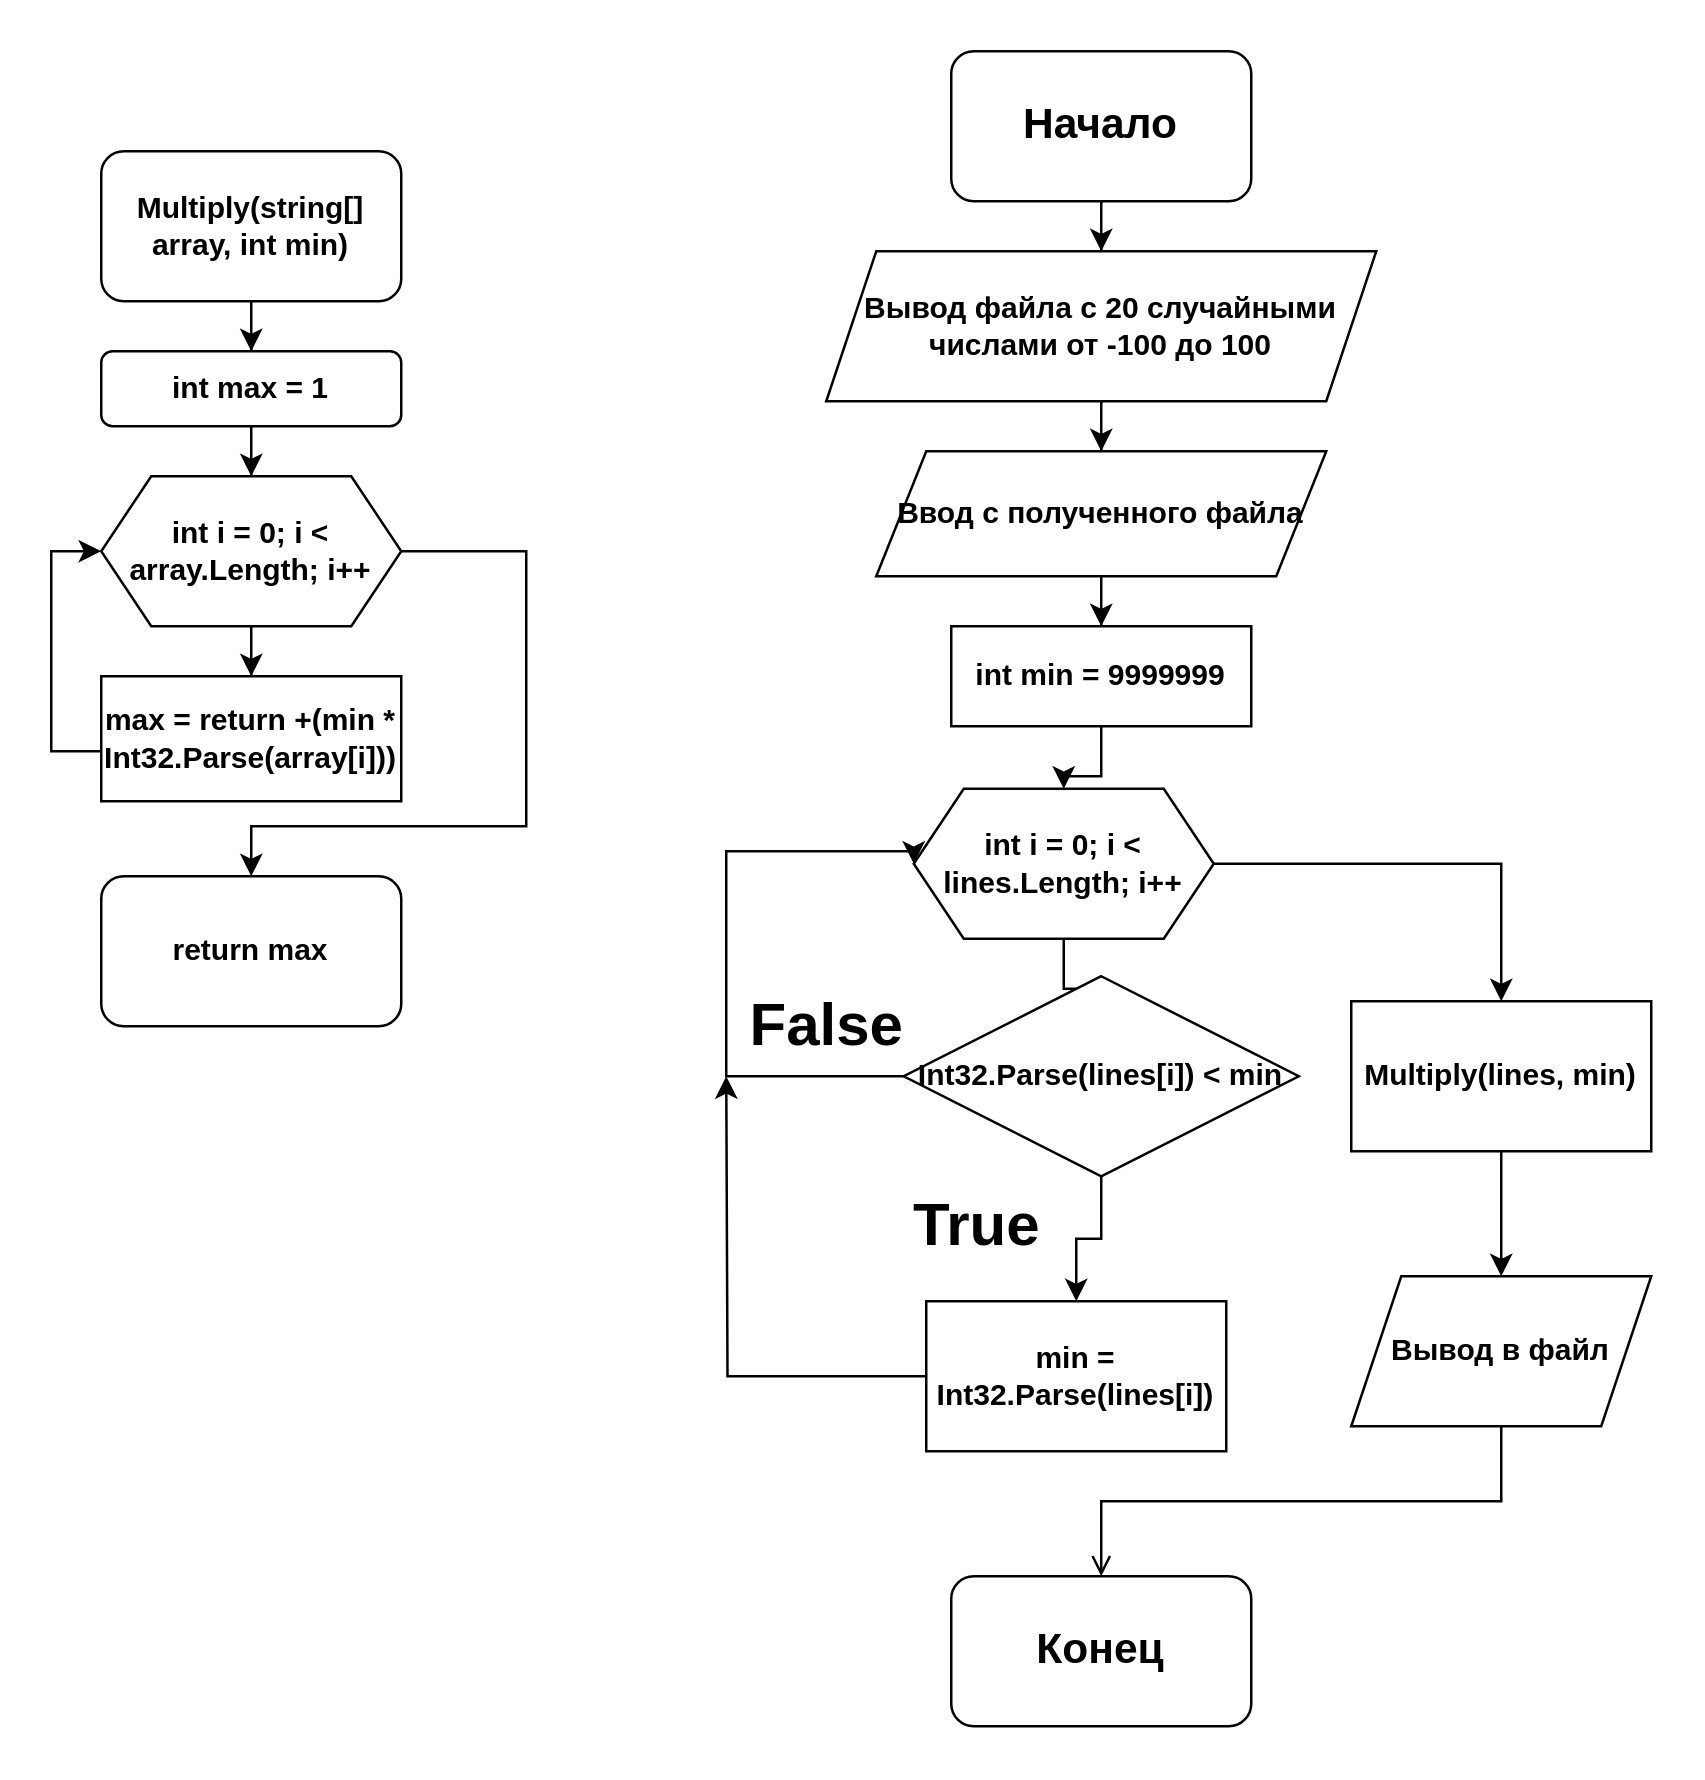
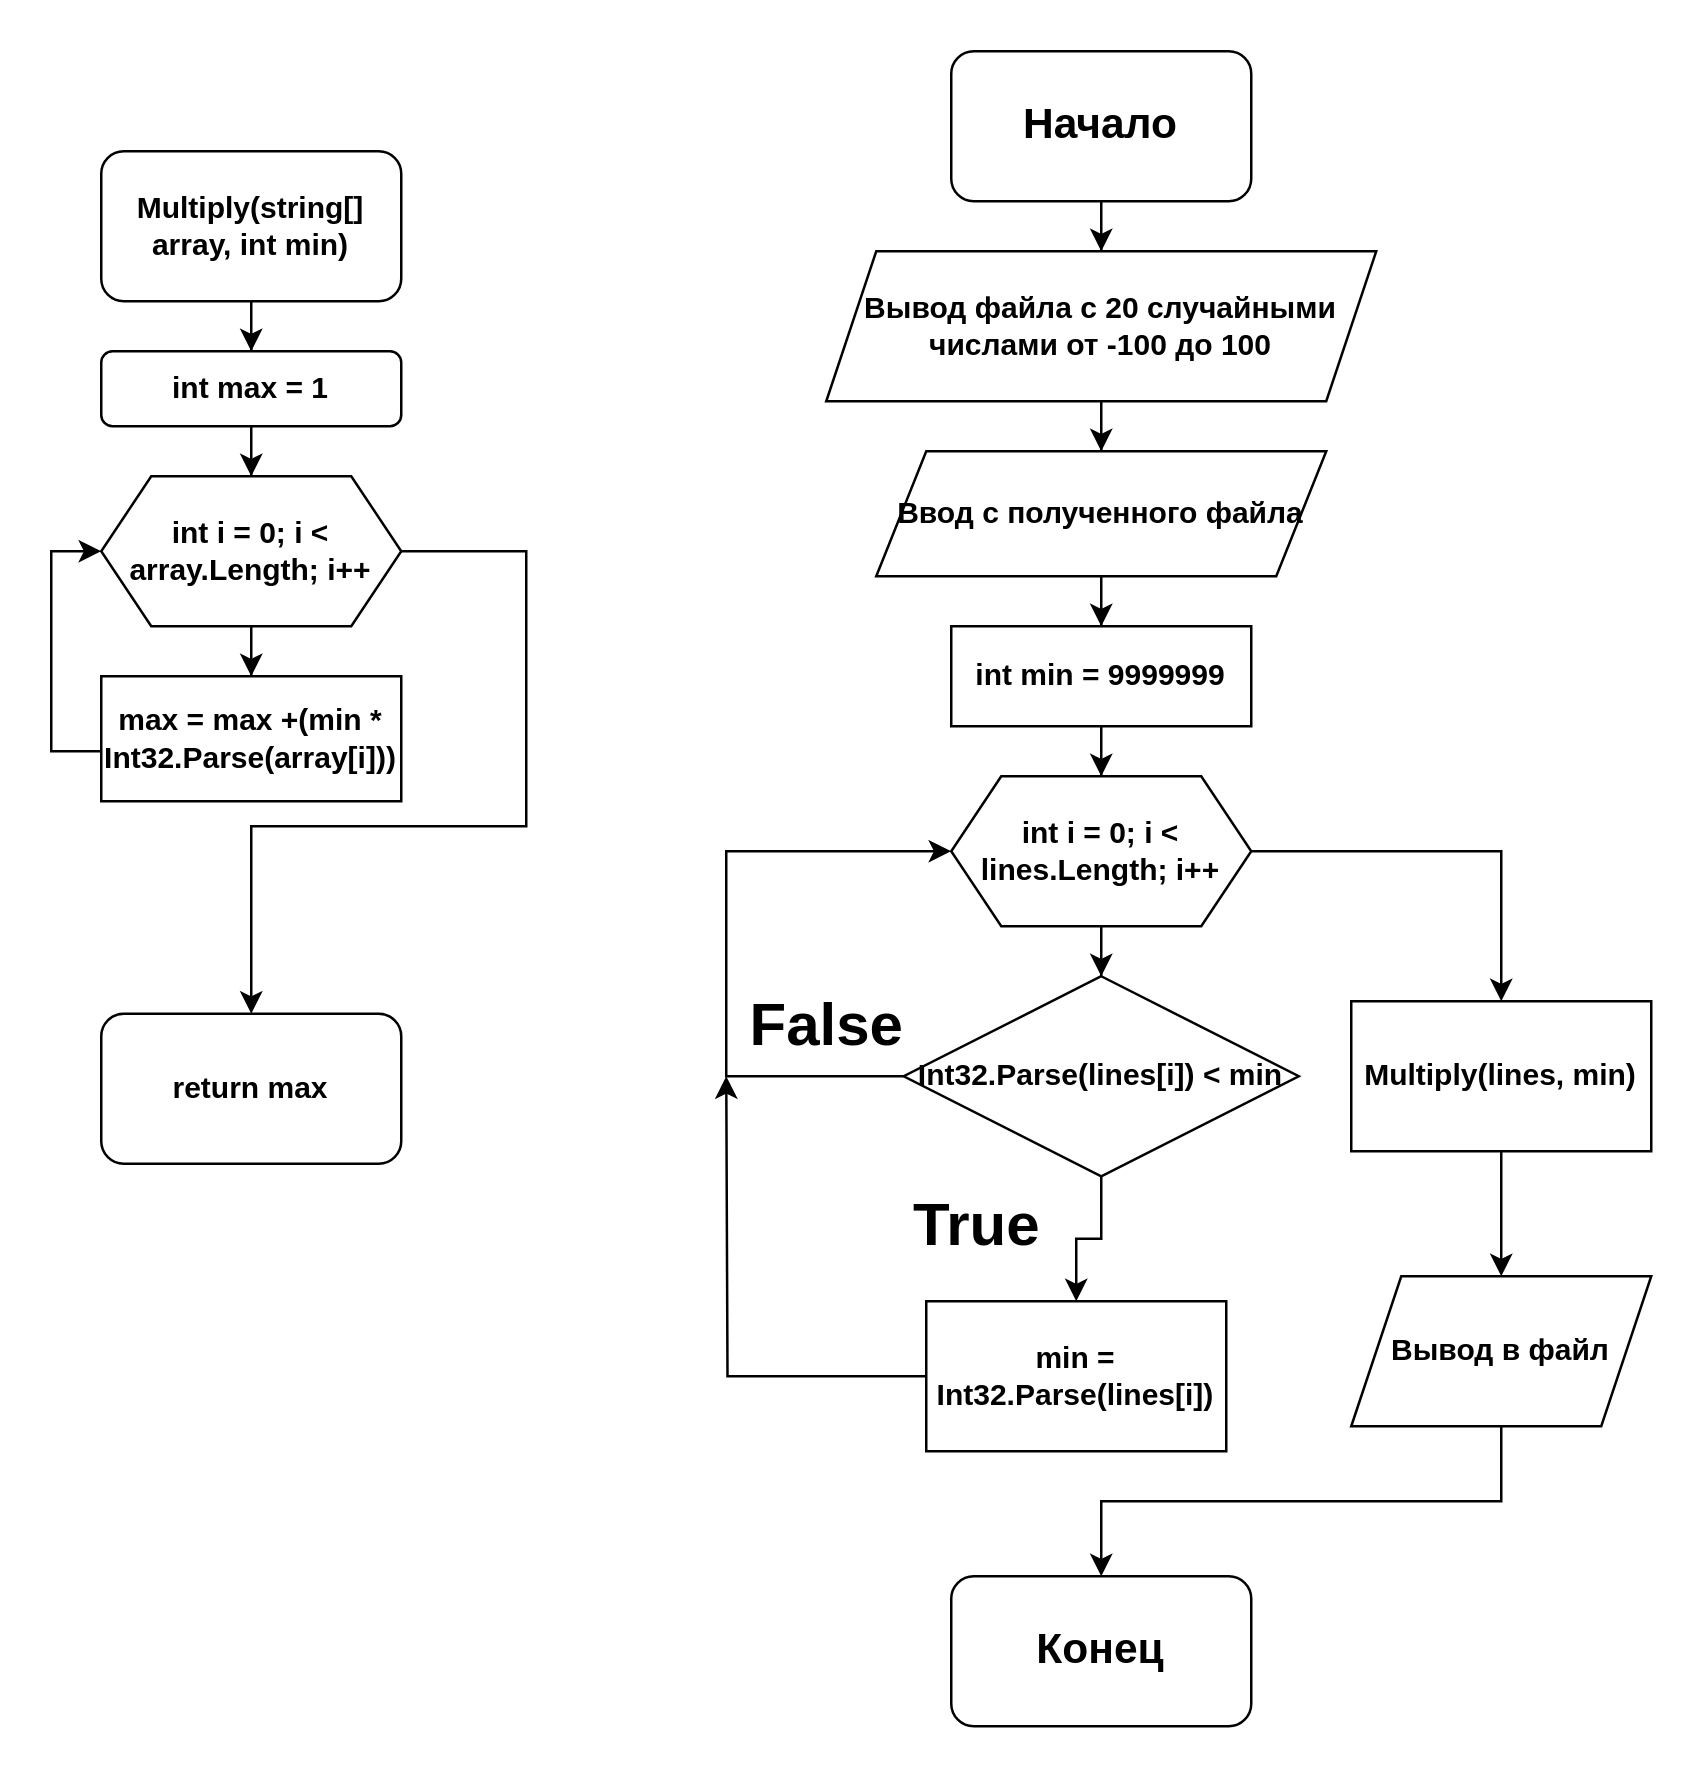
- <mxCell id="10" value="max = return +(min * Int32.Parse(array[i]))" style="rounded=0;whiteSpace=wrap;html=1;fontStyle=1" vertex="1" parent="1"><mxGeometry x="40" y="270" width="120" height="50" as="geometry" /></mxCell>
+ <mxCell id="10" value="max = max +(min * Int32.Parse(array[i]))" style="rounded=0;whiteSpace=wrap;html=1;fontStyle=1" vertex="1" parent="1"><mxGeometry x="40" y="270" width="120" height="50" as="geometry" /></mxCell>
- <mxCell id="22" value="int i = 0; i &amp;lt; lines.Length; i++" style="shape=hexagon;perimeter=hexagonPerimeter2;whiteSpace=wrap;html=1;fixedSize=1;fontStyle=1" vertex="1" parent="1"><mxGeometry x="365" y="315" width="120" height="60" as="geometry" /></mxCell>
+ <mxCell id="22" value="int i = 0; i &amp;lt; lines.Length; i++" style="shape=hexagon;perimeter=hexagonPerimeter2;whiteSpace=wrap;html=1;fixedSize=1;fontStyle=1" vertex="1" parent="1"><mxGeometry x="380" y="310" width="120" height="60" as="geometry" /></mxCell>
- <mxCell id="11" value="return max" style="rounded=1;whiteSpace=wrap;html=1;fontStyle=1" vertex="1" parent="1"><mxGeometry x="40" y="350" width="120" height="60" as="geometry" /></mxCell>
+ <mxCell id="11" value="return max" style="rounded=1;whiteSpace=wrap;html=1;fontStyle=1" vertex="1" parent="1"><mxGeometry x="40" y="405" width="120" height="60" as="geometry" /></mxCell>
- <mxCell id="32" style="edgeStyle=orthogonalEdgeStyle;rounded=0;orthogonalLoop=1;jettySize=auto;html=1;entryX=0.5;entryY=0;entryDx=0;entryDy=0;fontStyle=1;endArrow=open;" edge="1" parent="1" source="33" target="34"><mxGeometry relative="1" as="geometry"><Array as="points"><mxPoint x="600" y="600" /><mxPoint x="440" y="600" /></Array></mxGeometry></mxCell>
+ <mxCell id="32" style="edgeStyle=orthogonalEdgeStyle;rounded=0;orthogonalLoop=1;jettySize=auto;html=1;entryX=0.5;entryY=0;entryDx=0;entryDy=0;fontStyle=1" edge="1" parent="1" source="33" target="34"><mxGeometry relative="1" as="geometry"><Array as="points"><mxPoint x="600" y="600" /><mxPoint x="440" y="600" /></Array></mxGeometry></mxCell>
